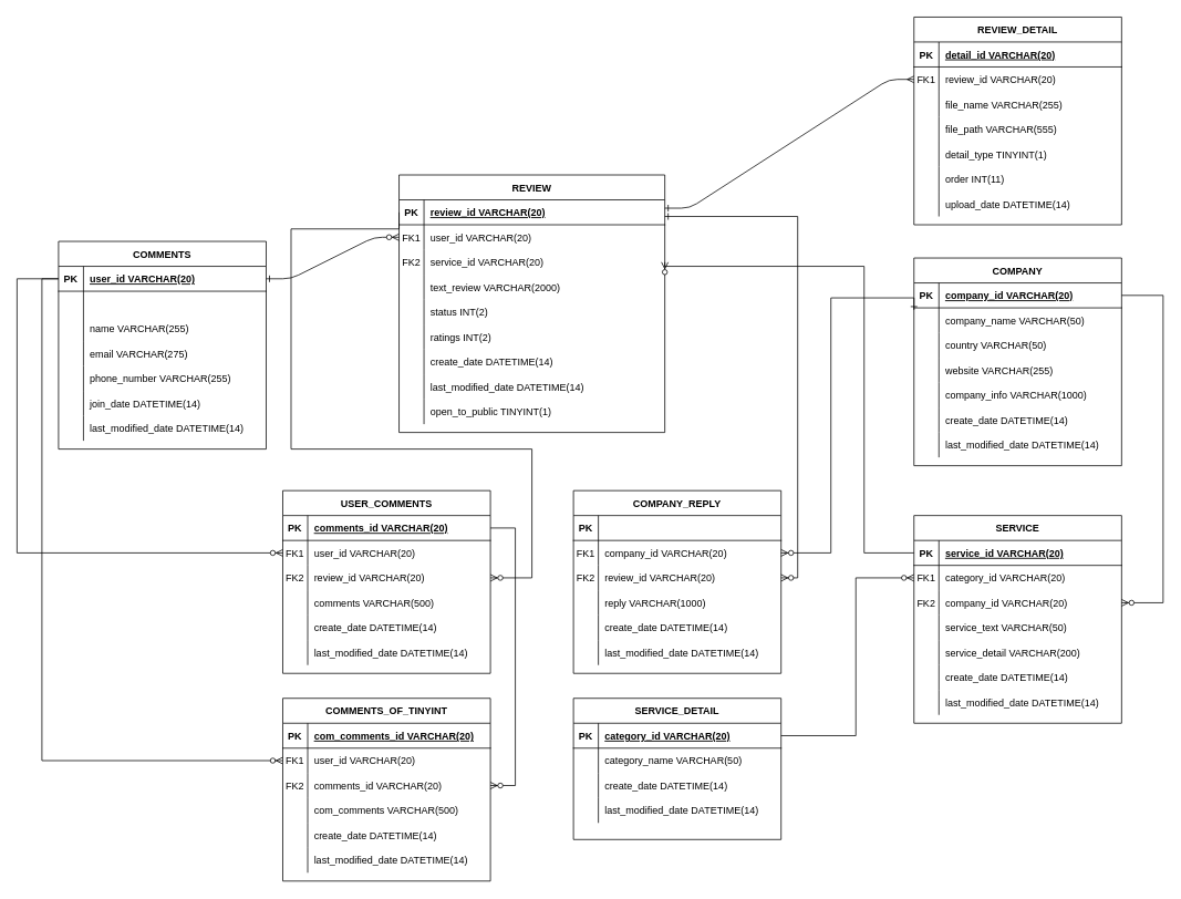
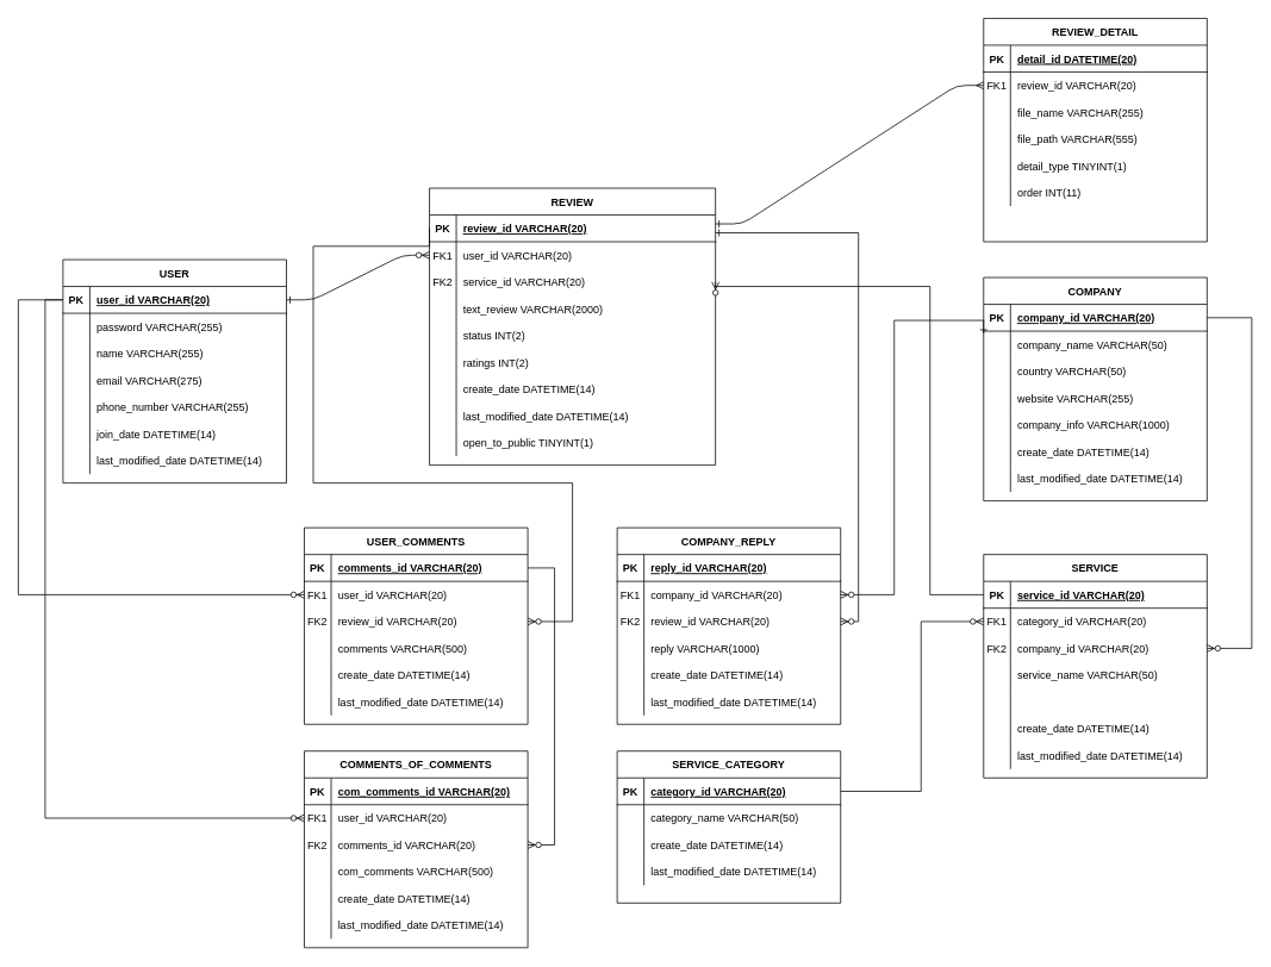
- <mxCell id="35" value="detail_id VARCHAR(20)" style="shape=partialRectangle;overflow=hidden;connectable=0;fillColor=none;top=0;left=0;bottom=0;right=0;align=left;spacingLeft=6;fontStyle=5;" parent="33" vertex="1"><mxGeometry x="30" width="220" height="30" as="geometry" /></mxCell>
+ <mxCell id="35" value="detail_id DATETIME(20)" style="shape=partialRectangle;overflow=hidden;connectable=0;fillColor=none;top=0;left=0;bottom=0;right=0;align=left;spacingLeft=6;fontStyle=5;" parent="33" vertex="1"><mxGeometry x="30" width="220" height="30" as="geometry" /></mxCell>
- <mxCell id="53" value="upload_date DATETIME(14)" style="shape=partialRectangle;overflow=hidden;connectable=0;fillColor=none;top=0;left=0;bottom=0;right=0;align=left;spacingLeft=6;" vertex="1" parent="51"><mxGeometry x="30" width="220" height="30" as="geometry" /></mxCell>
- <mxCell id="54" value="COMMENTS" style="shape=table;startSize=30;container=1;collapsible=1;childLayout=tableLayout;fixedRows=1;rowLines=0;fontStyle=1;align=center;resizeLast=1;" parent="1" vertex="1"><mxGeometry x="70" y="290" width="250" height="250" as="geometry" /></mxCell>
+ <mxCell id="54" value="USER" style="shape=table;startSize=30;container=1;collapsible=1;childLayout=tableLayout;fixedRows=1;rowLines=0;fontStyle=1;align=center;resizeLast=1;" parent="1" vertex="1"><mxGeometry x="70" y="290" width="250" height="250" as="geometry" /></mxCell>
+ <mxCell id="60" value="password VARCHAR(255)" style="shape=partialRectangle;overflow=hidden;connectable=0;fillColor=none;top=0;left=0;bottom=0;right=0;align=left;spacingLeft=6;" parent="58" vertex="1"><mxGeometry x="30" width="220" height="30" as="geometry" /></mxCell>
+ <mxCell id="98" value="reply_id VARCHAR(20)" style="shape=partialRectangle;overflow=hidden;connectable=0;fillColor=none;top=0;left=0;bottom=0;right=0;align=left;spacingLeft=6;fontStyle=5;" vertex="1" parent="96"><mxGeometry x="30" width="220" height="30" as="geometry" /></mxCell>
- <mxCell id="126" value="service_text VARCHAR(50)" style="shape=partialRectangle;overflow=hidden;connectable=0;fillColor=none;top=0;left=0;bottom=0;right=0;align=left;spacingLeft=6;" vertex="1" parent="124"><mxGeometry x="30" width="220" height="30" as="geometry" /></mxCell>
+ <mxCell id="126" value="service_name VARCHAR(50)" style="shape=partialRectangle;overflow=hidden;connectable=0;fillColor=none;top=0;left=0;bottom=0;right=0;align=left;spacingLeft=6;" vertex="1" parent="124"><mxGeometry x="30" width="220" height="30" as="geometry" /></mxCell>
- <mxCell id="129" value="service_detail VARCHAR(200)" style="shape=partialRectangle;overflow=hidden;connectable=0;fillColor=none;top=0;left=0;bottom=0;right=0;align=left;spacingLeft=6;" vertex="1" parent="127"><mxGeometry x="30" width="220" height="30" as="geometry" /></mxCell>
- <mxCell id="176" value="COMMENTS_OF_TINYINT" style="shape=table;startSize=30;container=1;collapsible=1;childLayout=tableLayout;fixedRows=1;rowLines=0;fontStyle=1;align=center;resizeLast=1;" vertex="1" parent="1"><mxGeometry x="340" y="840" width="250" height="220" as="geometry" /></mxCell>
+ <mxCell id="176" value="COMMENTS_OF_COMMENTS" style="shape=table;startSize=30;container=1;collapsible=1;childLayout=tableLayout;fixedRows=1;rowLines=0;fontStyle=1;align=center;resizeLast=1;" vertex="1" parent="1"><mxGeometry x="340" y="840" width="250" height="220" as="geometry" /></mxCell>
- <mxCell id="160" value="SERVICE_DETAIL" style="shape=table;startSize=30;container=1;collapsible=1;childLayout=tableLayout;fixedRows=1;rowLines=0;fontStyle=1;align=center;resizeLast=1;" vertex="1" parent="1"><mxGeometry x="690" y="840" width="250" height="170" as="geometry" /></mxCell>
+ <mxCell id="160" value="SERVICE_CATEGORY" style="shape=table;startSize=30;container=1;collapsible=1;childLayout=tableLayout;fixedRows=1;rowLines=0;fontStyle=1;align=center;resizeLast=1;" vertex="1" parent="1"><mxGeometry x="690" y="840" width="250" height="170" as="geometry" /></mxCell>
